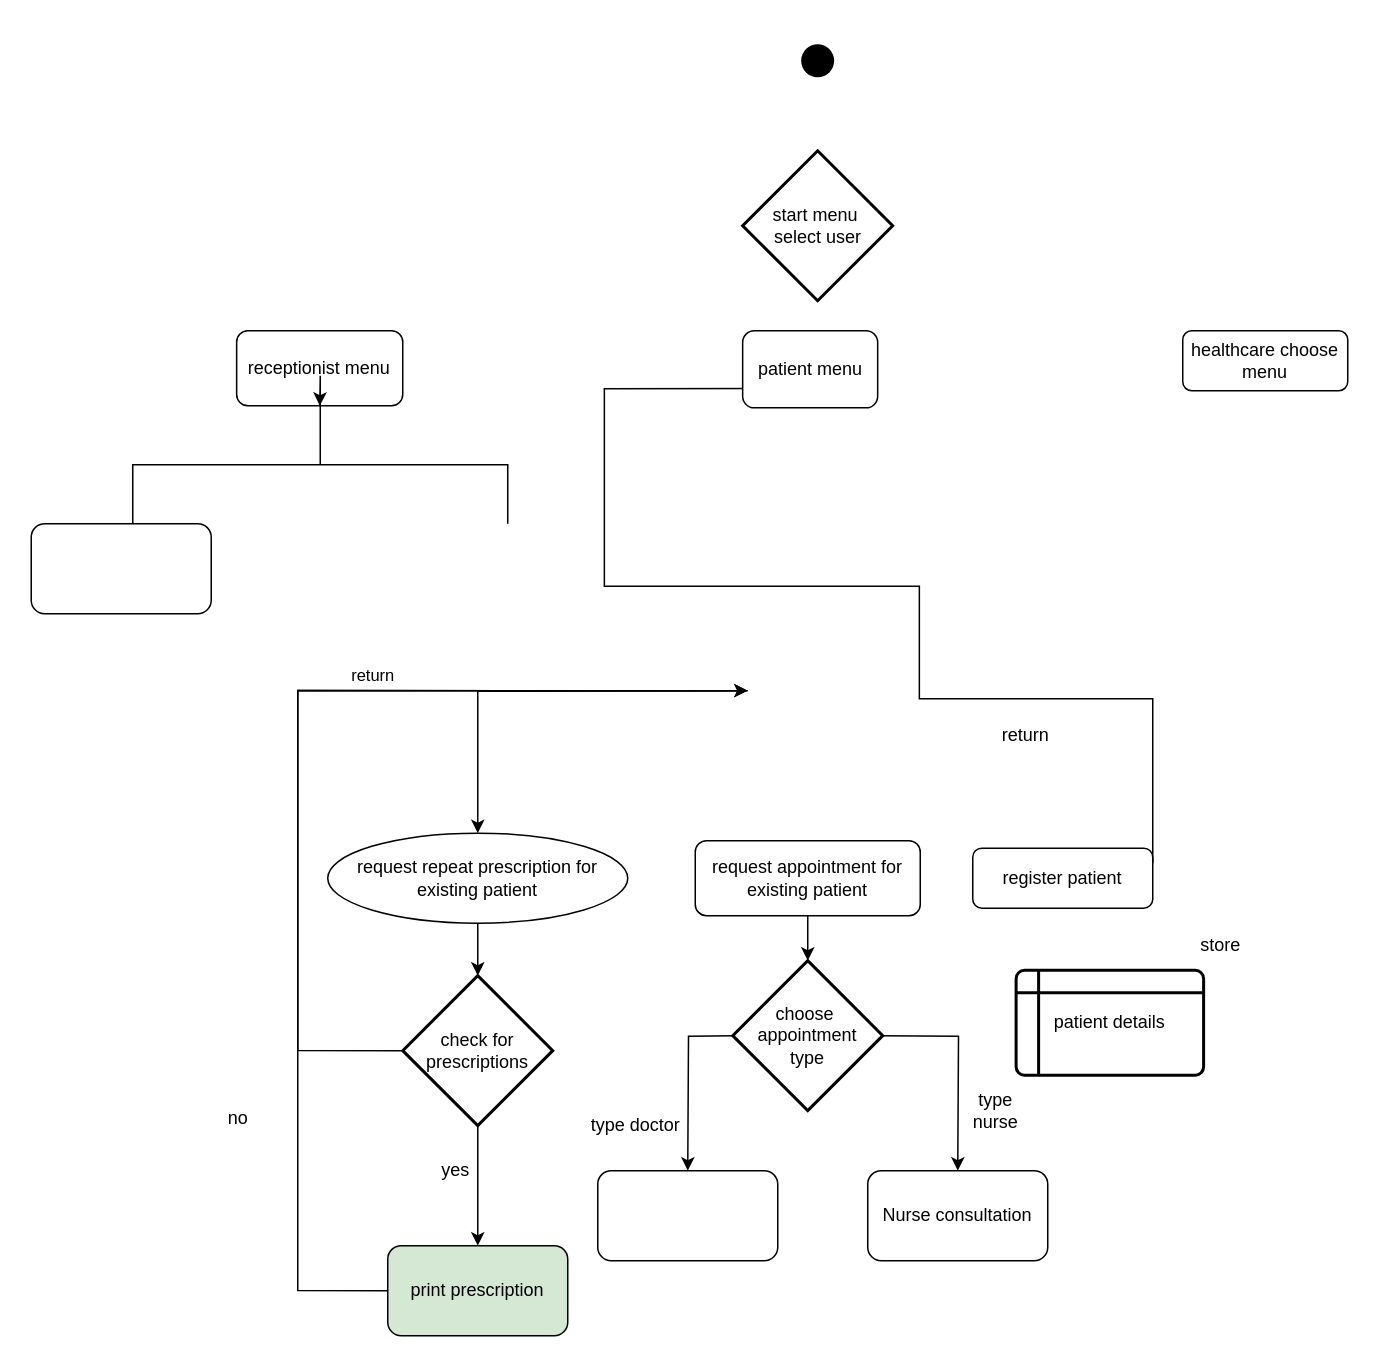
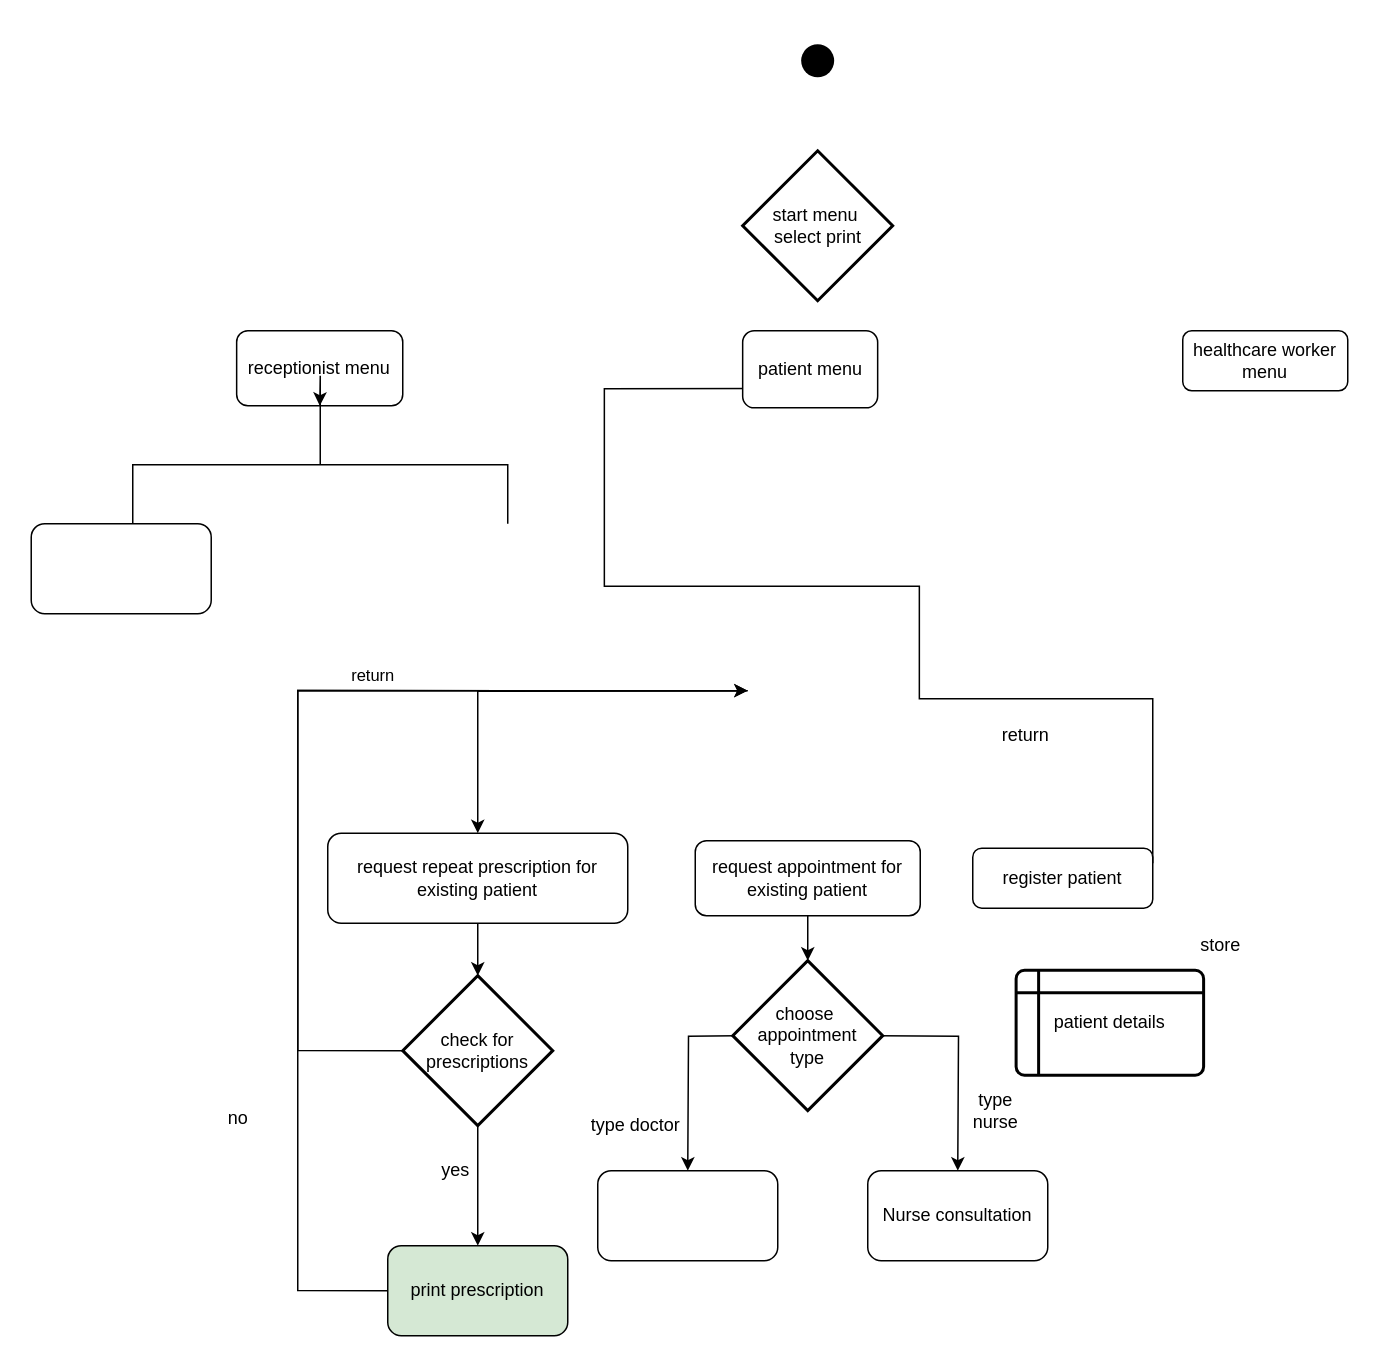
- <mxCell id="29" value="&lt;span&gt;start menu&amp;nbsp;&lt;/span&gt;&lt;br&gt;&lt;span&gt;select user&lt;/span&gt;" style="strokeWidth=2;html=1;shape=mxgraph.flowchart.decision;whiteSpace=wrap;rounded=1;" vertex="1" parent="1"><mxGeometry x="494.61" y="100" width="100" height="100" as="geometry" /></mxCell>
+ <mxCell id="29" value="&lt;span&gt;start menu&amp;nbsp;&lt;/span&gt;&lt;br&gt;&lt;span&gt;select print&lt;/span&gt;" style="strokeWidth=2;html=1;shape=mxgraph.flowchart.decision;whiteSpace=wrap;rounded=1;" vertex="1" parent="1"><mxGeometry x="494.61" y="100" width="100" height="100" as="geometry" /></mxCell>
- <mxCell id="28" value="healthcare choose&lt;br&gt;menu" style="rounded=1;whiteSpace=wrap;html=1;" vertex="1" parent="1"><mxGeometry x="788" y="220" width="110" height="40" as="geometry" /></mxCell>
+ <mxCell id="28" value="healthcare worker&lt;br&gt;menu" style="rounded=1;whiteSpace=wrap;html=1;" vertex="1" parent="1"><mxGeometry x="788" y="220" width="110" height="40" as="geometry" /></mxCell>
- <mxCell id="13" value="request repeat prescription for existing patient" style="ellipse;whiteSpace=wrap;html=1;" vertex="1" parent="1"><mxGeometry x="218" y="554.94" width="200" height="60" as="geometry" /></mxCell>
+ <mxCell id="13" value="request repeat prescription for existing patient" style="rounded=1;whiteSpace=wrap;html=1;" vertex="1" parent="1"><mxGeometry x="218" y="554.94" width="200" height="60" as="geometry" /></mxCell>
